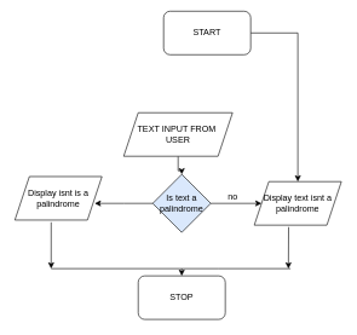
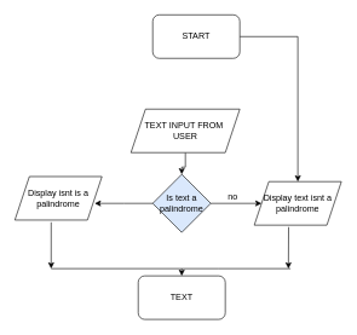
- <mxCell id="3" value="START" style="rounded=1;whiteSpace=wrap;html=1;" vertex="1" parent="1"><mxGeometry x="225" y="15" width="120" height="60" as="geometry" /></mxCell>
+ <mxCell id="3" value="START" style="rounded=1;whiteSpace=wrap;html=1;" vertex="1" parent="1"><mxGeometry x="210" y="20" width="120" height="60" as="geometry" /></mxCell>
- <mxCell id="5" value="TEXT INPUT FROM&amp;nbsp;&lt;div&gt;USER&lt;/div&gt;" style="shape=parallelogram;perimeter=parallelogramPerimeter;whiteSpace=wrap;html=1;fixedSize=1;" vertex="1" parent="1"><mxGeometry x="170" y="155" width="150" height="60" as="geometry" /></mxCell>
+ <mxCell id="5" value="TEXT INPUT FROM&amp;nbsp;&lt;div&gt;USER&lt;/div&gt;" style="shape=parallelogram;perimeter=parallelogramPerimeter;whiteSpace=wrap;html=1;fixedSize=1;" vertex="1" parent="1"><mxGeometry x="180" y="150" width="150" height="60" as="geometry" /></mxCell>
- <mxCell id="14" value="STOP" style="rounded=1;whiteSpace=wrap;html=1;" vertex="1" parent="1"><mxGeometry x="190" y="380" width="120" height="60" as="geometry" /></mxCell>
+ <mxCell id="14" value="TEXT" style="rounded=1;whiteSpace=wrap;html=1;" vertex="1" parent="1"><mxGeometry x="190" y="380" width="120" height="60" as="geometry" /></mxCell>
